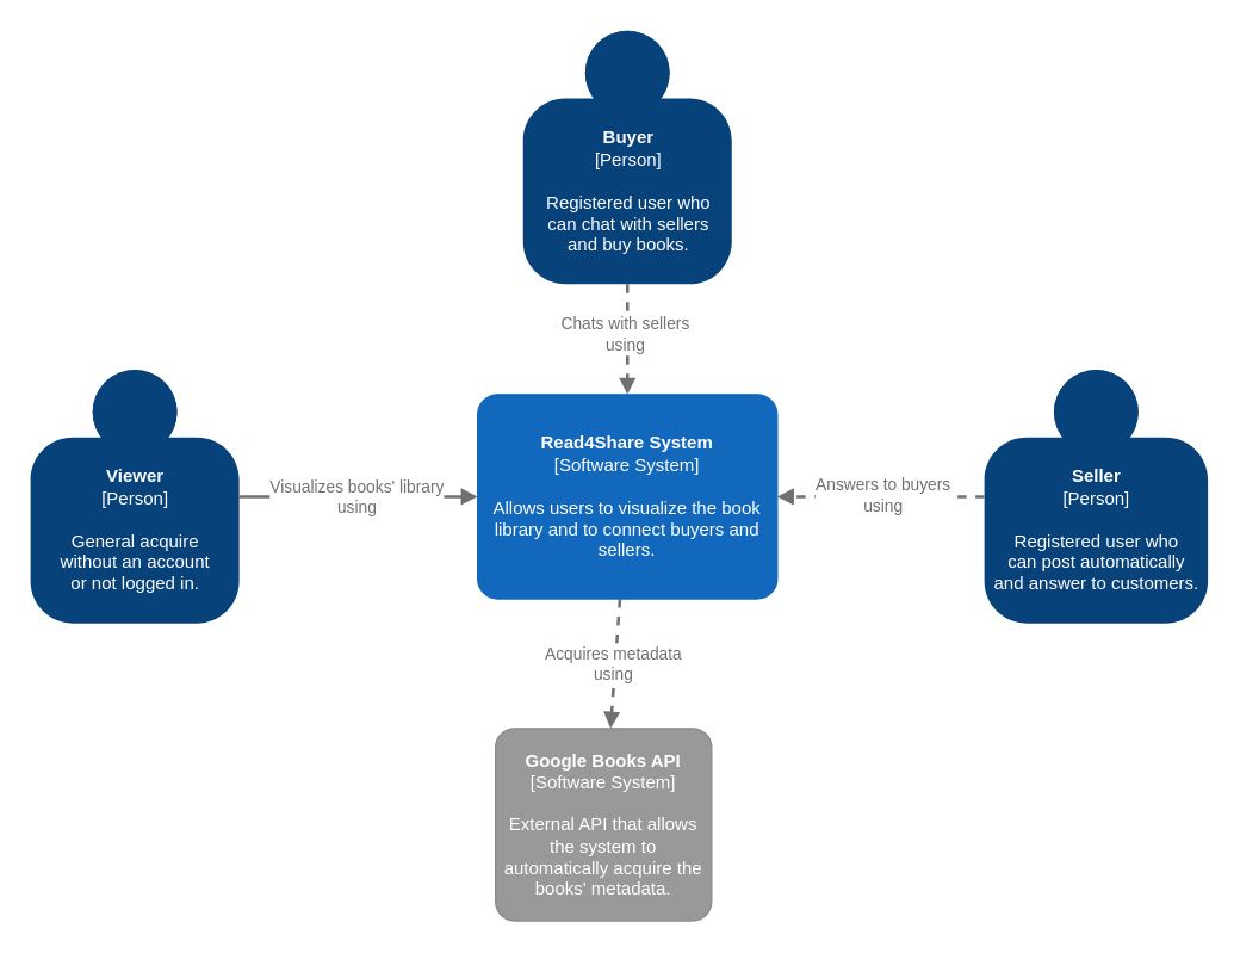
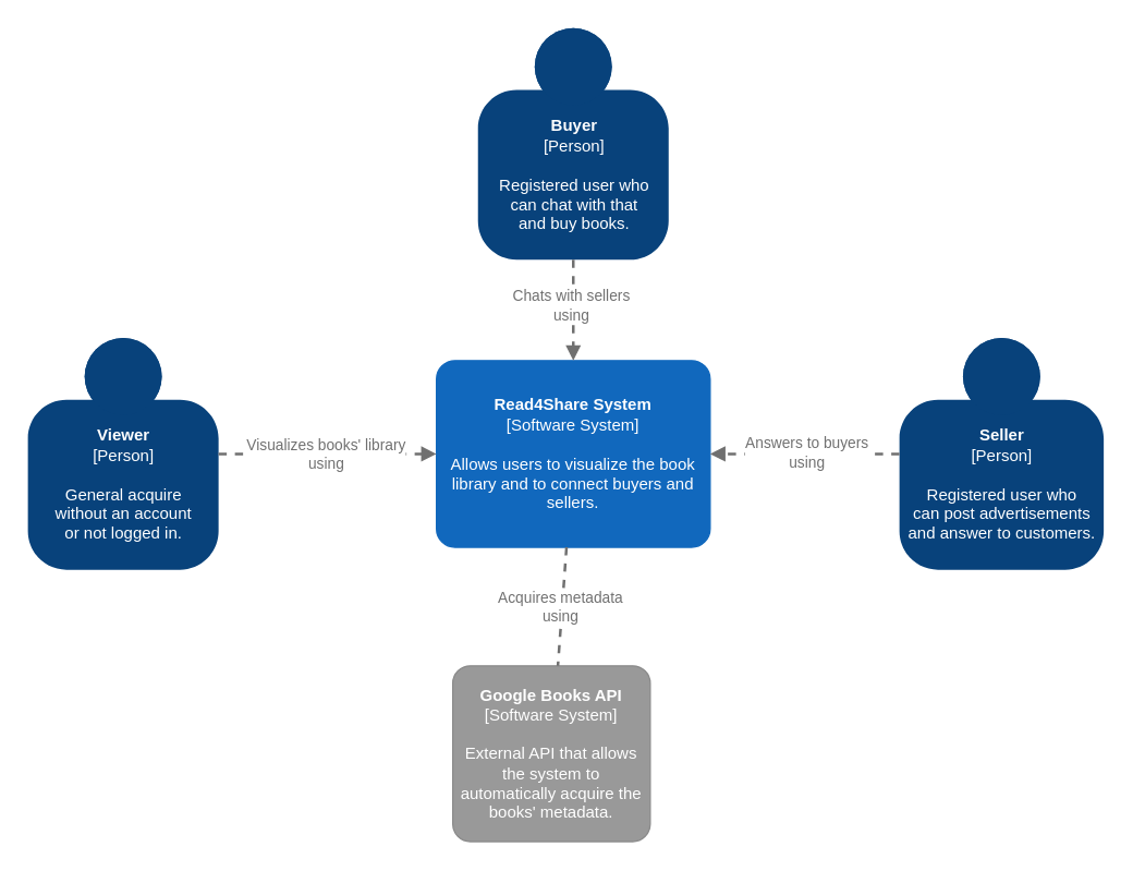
- <mxCell id="3" value="&lt;b&gt;Buyer&lt;/b&gt;&lt;div&gt;[Person]&lt;/div&gt;&lt;br&gt;&lt;div&gt;Registered user who&#10;can chat with sellers&#10;and buy books.&lt;/div&gt;" style="html=1;dashed=0;whitespace=wrap;fillColor=#08427b;strokeColor=none;fontColor=#ffffff;shape=mxgraph.c4.person;align=center;metaEdit=1;points=[[0.5,0,0],[1,0.5,0],[1,0.75,0],[0.75,1,0],[0.5,1,0],[0.25,1,0],[0,0.75,0],[0,0.5,0]];metaData={&quot;c4Type&quot;:{&quot;editable&quot;:false}};" vertex="1" parent="1"><mxGeometry x="350.5" y="20" width="140" height="170" as="geometry" /></mxCell>
+ <mxCell id="3" value="&lt;b&gt;Buyer&lt;/b&gt;&lt;div&gt;[Person]&lt;/div&gt;&lt;br&gt;&lt;div&gt;Registered user who&#10;can chat with that&#10;and buy books.&lt;/div&gt;" style="html=1;dashed=0;whitespace=wrap;fillColor=#08427b;strokeColor=none;fontColor=#ffffff;shape=mxgraph.c4.person;align=center;metaEdit=1;points=[[0.5,0,0],[1,0.5,0],[1,0.75,0],[0.75,1,0],[0.5,1,0],[0.25,1,0],[0,0.75,0],[0,0.5,0]];metaData={&quot;c4Type&quot;:{&quot;editable&quot;:false}};" vertex="1" parent="1"><mxGeometry x="350.5" y="20" width="140" height="170" as="geometry" /></mxCell>
- <mxCell id="11" value="Visualizes books' library&lt;br&gt;using" style="endArrow=block;html=1;rounded=0;strokeWidth=2;strokeColor=#707070;dashed=0;fontColor=#707070;endFill=1;" edge="1" parent="1" source="2" target="5"><mxGeometry x="-0.013" width="50" height="50" relative="1" as="geometry"><mxPoint x="430.5" y="200" as="sourcePoint" /><mxPoint x="430.5" y="274" as="targetPoint" /><mxPoint as="offset" /></mxGeometry></mxCell>
+ <mxCell id="11" value="Visualizes books' library&lt;br&gt;using" style="endArrow=block;html=1;rounded=0;strokeWidth=2;strokeColor=#707070;dashed=1;fontColor=#707070;endFill=1;" edge="1" parent="1" source="2" target="5"><mxGeometry x="-0.013" width="50" height="50" relative="1" as="geometry"><mxPoint x="430.5" y="200" as="sourcePoint" /><mxPoint x="430.5" y="274" as="targetPoint" /><mxPoint as="offset" /></mxGeometry></mxCell>
- <mxCell id="4" value="&lt;b&gt;Seller&lt;/b&gt;&lt;div&gt;[Person]&lt;/div&gt;&lt;br&gt;&lt;div&gt;Registered user who&#10;can post automatically&#10;and answer to customers.&lt;/div&gt;" style="html=1;dashed=0;whitespace=wrap;fillColor=#08427b;strokeColor=none;fontColor=#ffffff;shape=mxgraph.c4.person;align=center;metaEdit=1;points=[[0.5,0,0],[1,0.5,0],[1,0.75,0],[0.75,1,0],[0.5,1,0],[0.25,1,0],[0,0.75,0],[0,0.5,0]];metaData={&quot;c4Type&quot;:{&quot;editable&quot;:false}};" vertex="1" parent="1"><mxGeometry x="660" y="247.5" width="150" height="170" as="geometry" /></mxCell>
+ <mxCell id="4" value="&lt;b&gt;Seller&lt;/b&gt;&lt;div&gt;[Person]&lt;/div&gt;&lt;br&gt;&lt;div&gt;Registered user who&#10;can post advertisements&#10;and answer to customers.&lt;/div&gt;" style="html=1;dashed=0;whitespace=wrap;fillColor=#08427b;strokeColor=none;fontColor=#ffffff;shape=mxgraph.c4.person;align=center;metaEdit=1;points=[[0.5,0,0],[1,0.5,0],[1,0.75,0],[0.75,1,0],[0.5,1,0],[0.25,1,0],[0,0.75,0],[0,0.5,0]];metaData={&quot;c4Type&quot;:{&quot;editable&quot;:false}};" vertex="1" parent="1"><mxGeometry x="660" y="247.5" width="150" height="170" as="geometry" /></mxCell>
- <mxCell id="7" value="" style="endArrow=block;html=1;rounded=0;strokeWidth=2;strokeColor=#707070;dashed=1;fontColor=#707070;endFill=1;" edge="1" parent="1" source="5" target="6"><mxGeometry width="50" height="50" relative="1" as="geometry"><mxPoint x="402" y="421" as="sourcePoint" /><mxPoint x="452" y="371" as="targetPoint" /></mxGeometry></mxCell>
+ <mxCell id="7" value="" style="endArrow=none;html=1;rounded=0;strokeWidth=2;strokeColor=#707070;dashed=1;fontColor=#707070;endFill=1;" edge="1" parent="1" source="5" target="6"><mxGeometry width="50" height="50" relative="1" as="geometry"><mxPoint x="402" y="421" as="sourcePoint" /><mxPoint x="452" y="371" as="targetPoint" /></mxGeometry></mxCell>
